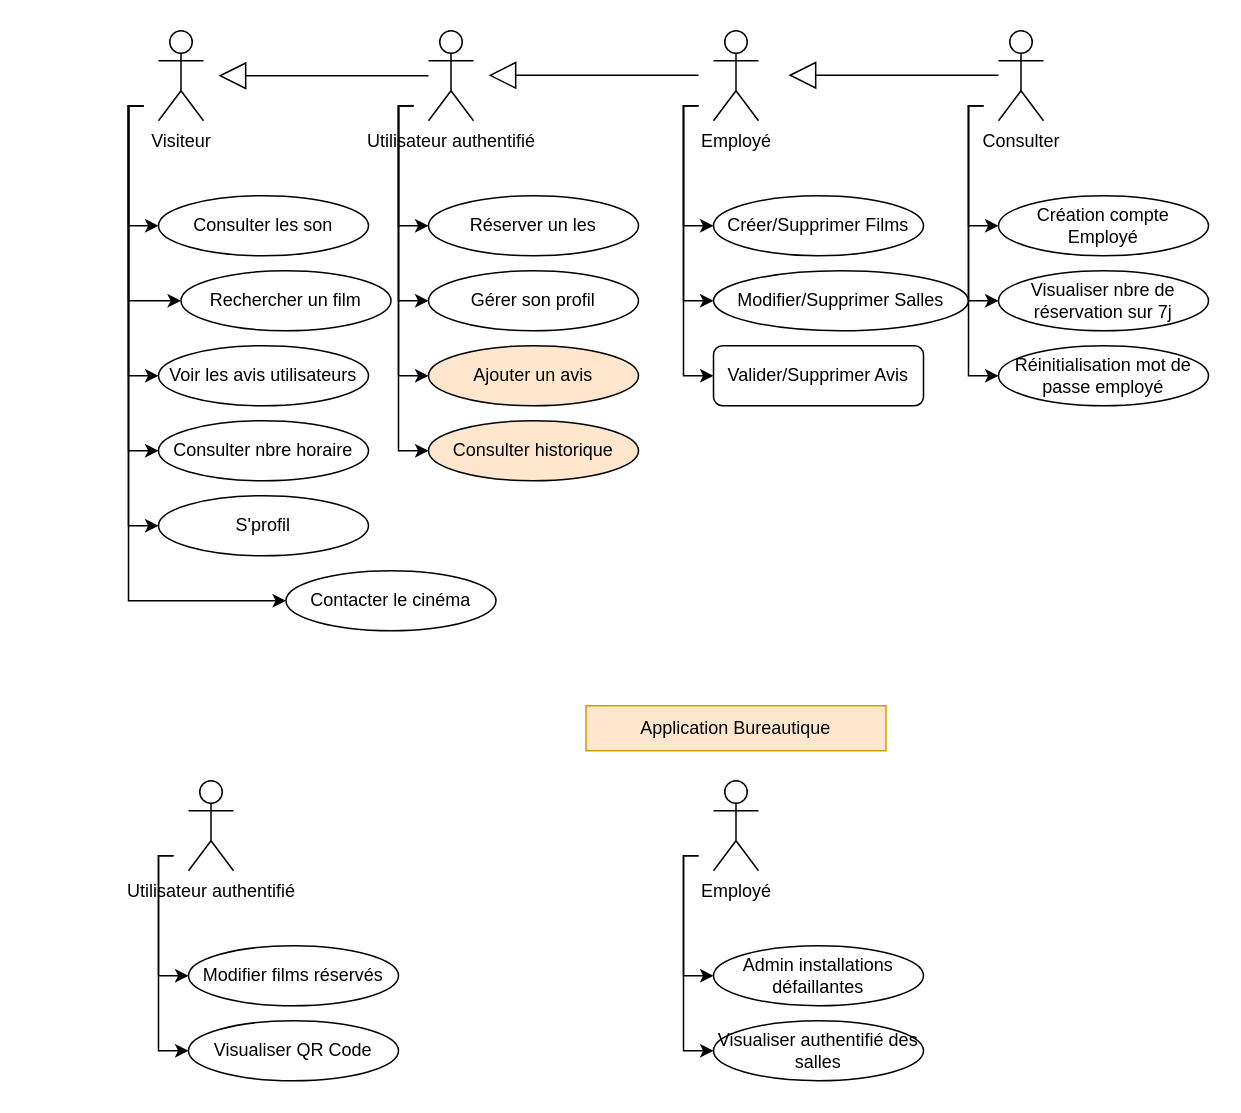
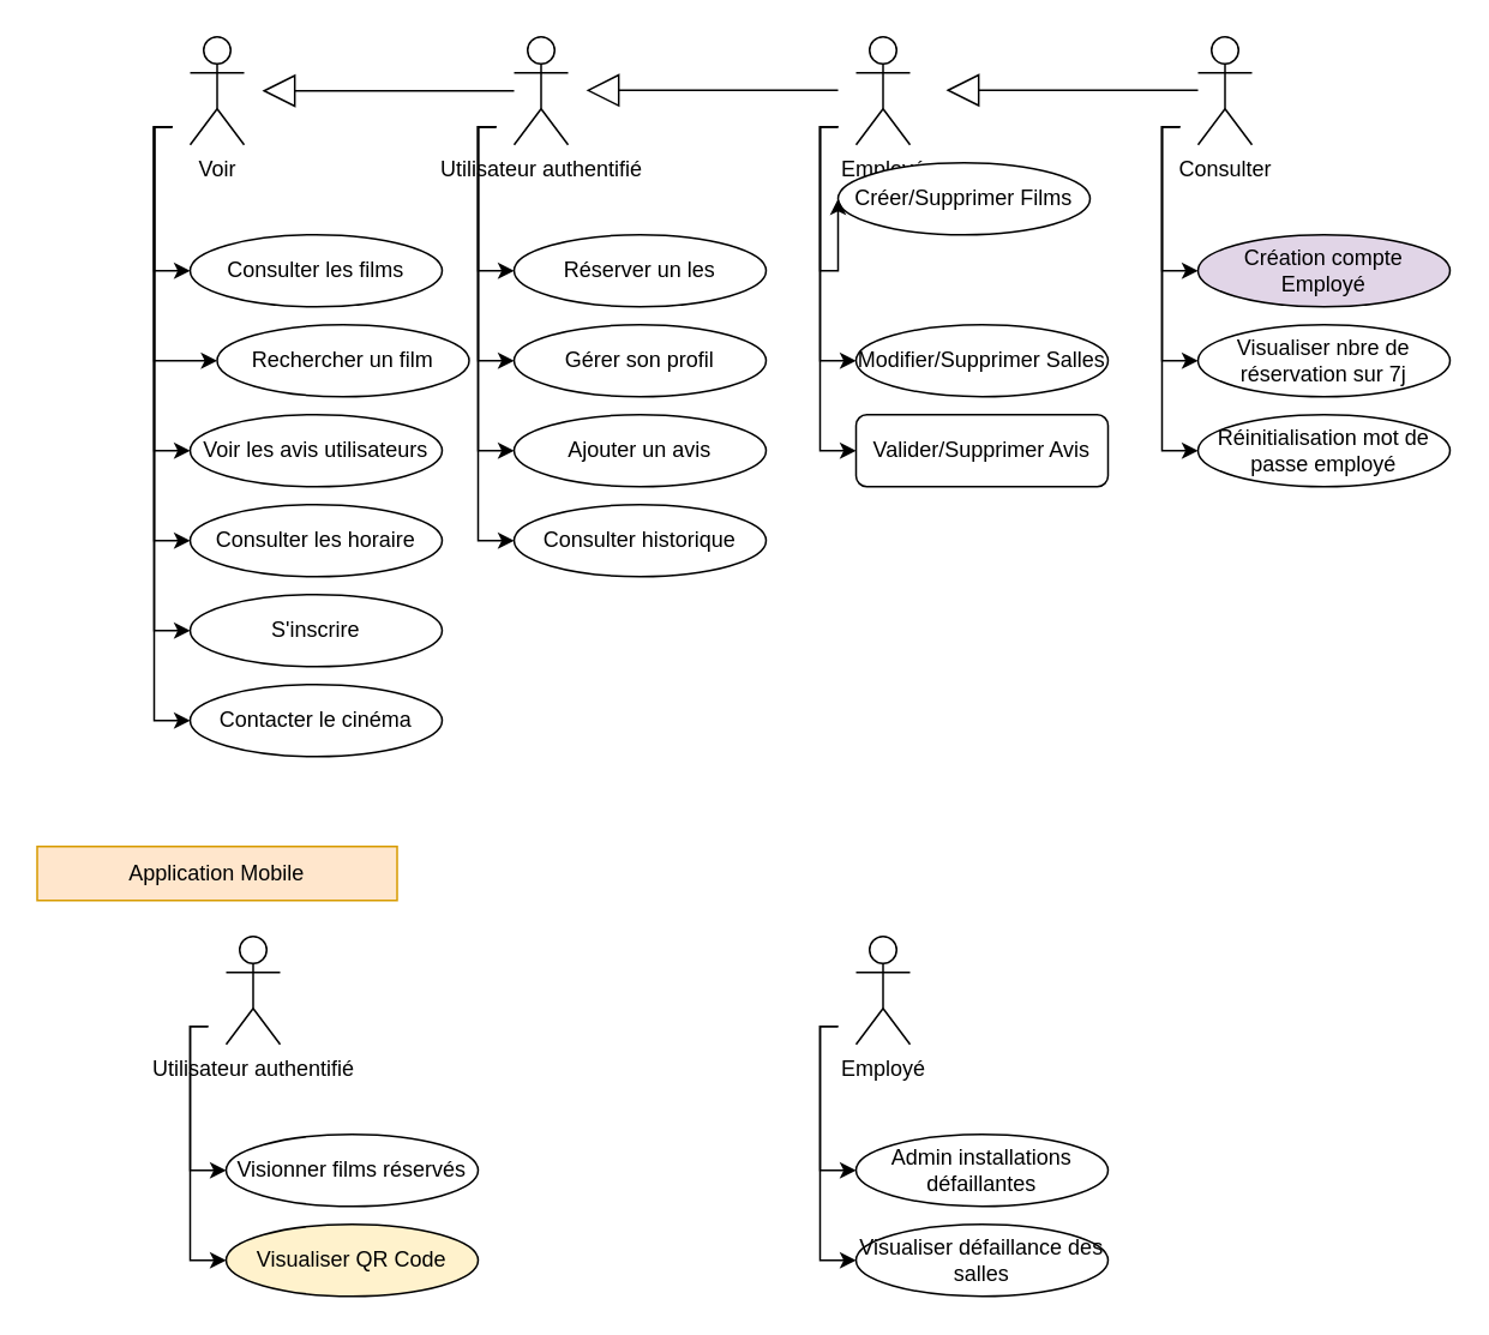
- <mxCell id="3" value="Visiteur" style="shape=umlActor;verticalLabelPosition=bottom;verticalAlign=top;html=1;outlineConnect=0;" vertex="1" parent="1"><mxGeometry x="105" y="20" width="30" height="60" as="geometry" /></mxCell>
+ <mxCell id="3" value="Voir" style="shape=umlActor;verticalLabelPosition=bottom;verticalAlign=top;html=1;outlineConnect=0;" vertex="1" parent="1"><mxGeometry x="105" y="20" width="30" height="60" as="geometry" /></mxCell>
- <mxCell id="4" value="Consulter les son" style="ellipse;whiteSpace=wrap;html=1;" vertex="1" parent="1"><mxGeometry x="105" y="130" width="140" height="40" as="geometry" /></mxCell>
+ <mxCell id="4" value="Consulter les films" style="ellipse;whiteSpace=wrap;html=1;" vertex="1" parent="1"><mxGeometry x="105" y="130" width="140" height="40" as="geometry" /></mxCell>
- <mxCell id="27" value="Créer/Supprimer Films" style="ellipse;whiteSpace=wrap;html=1;" vertex="1" parent="1"><mxGeometry x="475" y="130" width="140" height="40" as="geometry" /></mxCell>
+ <mxCell id="27" value="Créer/Supprimer Films" style="ellipse;whiteSpace=wrap;html=1;" vertex="1" parent="1"><mxGeometry x="465" y="90" width="140" height="40" as="geometry" /></mxCell>
- <mxCell id="29" value="Création compte Employé" style="ellipse;whiteSpace=wrap;html=1;" vertex="1" parent="1"><mxGeometry x="665" y="130" width="140" height="40" as="geometry" /></mxCell>
+ <mxCell id="29" value="Création compte Employé" style="ellipse;whiteSpace=wrap;html=1;fillColor=#e1d5e7;" vertex="1" parent="1"><mxGeometry x="665" y="130" width="140" height="40" as="geometry" /></mxCell>
- <mxCell id="31" value="Modifier/Supprimer Salles" style="ellipse;whiteSpace=wrap;html=1;" vertex="1" parent="1"><mxGeometry x="475" y="180" width="170" height="40" as="geometry" /></mxCell>
+ <mxCell id="31" value="Modifier/Supprimer Salles" style="ellipse;whiteSpace=wrap;html=1;" vertex="1" parent="1"><mxGeometry x="475" y="180" width="140" height="40" as="geometry" /></mxCell>
- <mxCell id="14" value="Ajouter un avis" style="ellipse;whiteSpace=wrap;html=1;fillColor=#ffe6cc;" vertex="1" parent="1"><mxGeometry x="285" y="230" width="140" height="40" as="geometry" /></mxCell>
+ <mxCell id="14" value="Ajouter un avis" style="ellipse;whiteSpace=wrap;html=1;" vertex="1" parent="1"><mxGeometry x="285" y="230" width="140" height="40" as="geometry" /></mxCell>
- <mxCell id="8" value="Consulter nbre horaire" style="ellipse;whiteSpace=wrap;html=1;" vertex="1" parent="1"><mxGeometry x="105" y="280" width="140" height="40" as="geometry" /></mxCell>
+ <mxCell id="8" value="Consulter les horaire" style="ellipse;whiteSpace=wrap;html=1;" vertex="1" parent="1"><mxGeometry x="105" y="280" width="140" height="40" as="geometry" /></mxCell>
- <mxCell id="12" value="Consulter historique" style="ellipse;whiteSpace=wrap;html=1;fillColor=#ffe6cc;" vertex="1" parent="1"><mxGeometry x="285" y="280" width="140" height="40" as="geometry" /></mxCell>
+ <mxCell id="12" value="Consulter historique" style="ellipse;whiteSpace=wrap;html=1;" vertex="1" parent="1"><mxGeometry x="285" y="280" width="140" height="40" as="geometry" /></mxCell>
- <mxCell id="10" value="S'profil" style="ellipse;whiteSpace=wrap;html=1;" vertex="1" parent="1"><mxGeometry x="105" y="330" width="140" height="40" as="geometry" /></mxCell>
+ <mxCell id="10" value="S'inscrire" style="ellipse;whiteSpace=wrap;html=1;" vertex="1" parent="1"><mxGeometry x="105" y="330" width="140" height="40" as="geometry" /></mxCell>
- <mxCell id="19" value="Contacter le cinéma" style="ellipse;whiteSpace=wrap;html=1;" vertex="1" parent="1"><mxGeometry x="190" y="380" width="140" height="40" as="geometry" /></mxCell>
+ <mxCell id="19" value="Contacter le cinéma" style="ellipse;whiteSpace=wrap;html=1;" vertex="1" parent="1"><mxGeometry x="105" y="380" width="140" height="40" as="geometry" /></mxCell>
+ <mxCell id="41" value="Application Mobile" style="text;html=1;align=center;verticalAlign=middle;whiteSpace=wrap;rounded=0;fillColor=#ffe6cc;strokeColor=#d79b00;" vertex="1" parent="1"><mxGeometry x="20" y="470" width="200" height="30" as="geometry" /></mxCell>
- <mxCell id="47" value="Application Bureautique" style="text;html=1;align=center;verticalAlign=middle;whiteSpace=wrap;rounded=0;fillColor=#ffe6cc;strokeColor=#d79b00;" vertex="1" parent="1"><mxGeometry x="390" y="470" width="200" height="30" as="geometry" /></mxCell>
- <mxCell id="43" value="Modifier films réservés" style="ellipse;whiteSpace=wrap;html=1;" vertex="1" parent="1"><mxGeometry x="125" y="630" width="140" height="40" as="geometry" /></mxCell>
+ <mxCell id="43" value="Visionner films réservés" style="ellipse;whiteSpace=wrap;html=1;" vertex="1" parent="1"><mxGeometry x="125" y="630" width="140" height="40" as="geometry" /></mxCell>
- <mxCell id="44" value="Visualiser QR Code" style="ellipse;whiteSpace=wrap;html=1;" vertex="1" parent="1"><mxGeometry x="125" y="680" width="140" height="40" as="geometry" /></mxCell>
+ <mxCell id="44" value="Visualiser QR Code" style="ellipse;whiteSpace=wrap;html=1;fillColor=#fff2cc;" vertex="1" parent="1"><mxGeometry x="125" y="680" width="140" height="40" as="geometry" /></mxCell>
- <mxCell id="51" value="Visualiser authentifié des salles" style="ellipse;whiteSpace=wrap;html=1;" vertex="1" parent="1"><mxGeometry x="475" y="680" width="140" height="40" as="geometry" /></mxCell>
+ <mxCell id="51" value="Visualiser défaillance des salles" style="ellipse;whiteSpace=wrap;html=1;" vertex="1" parent="1"><mxGeometry x="475" y="680" width="140" height="40" as="geometry" /></mxCell>
